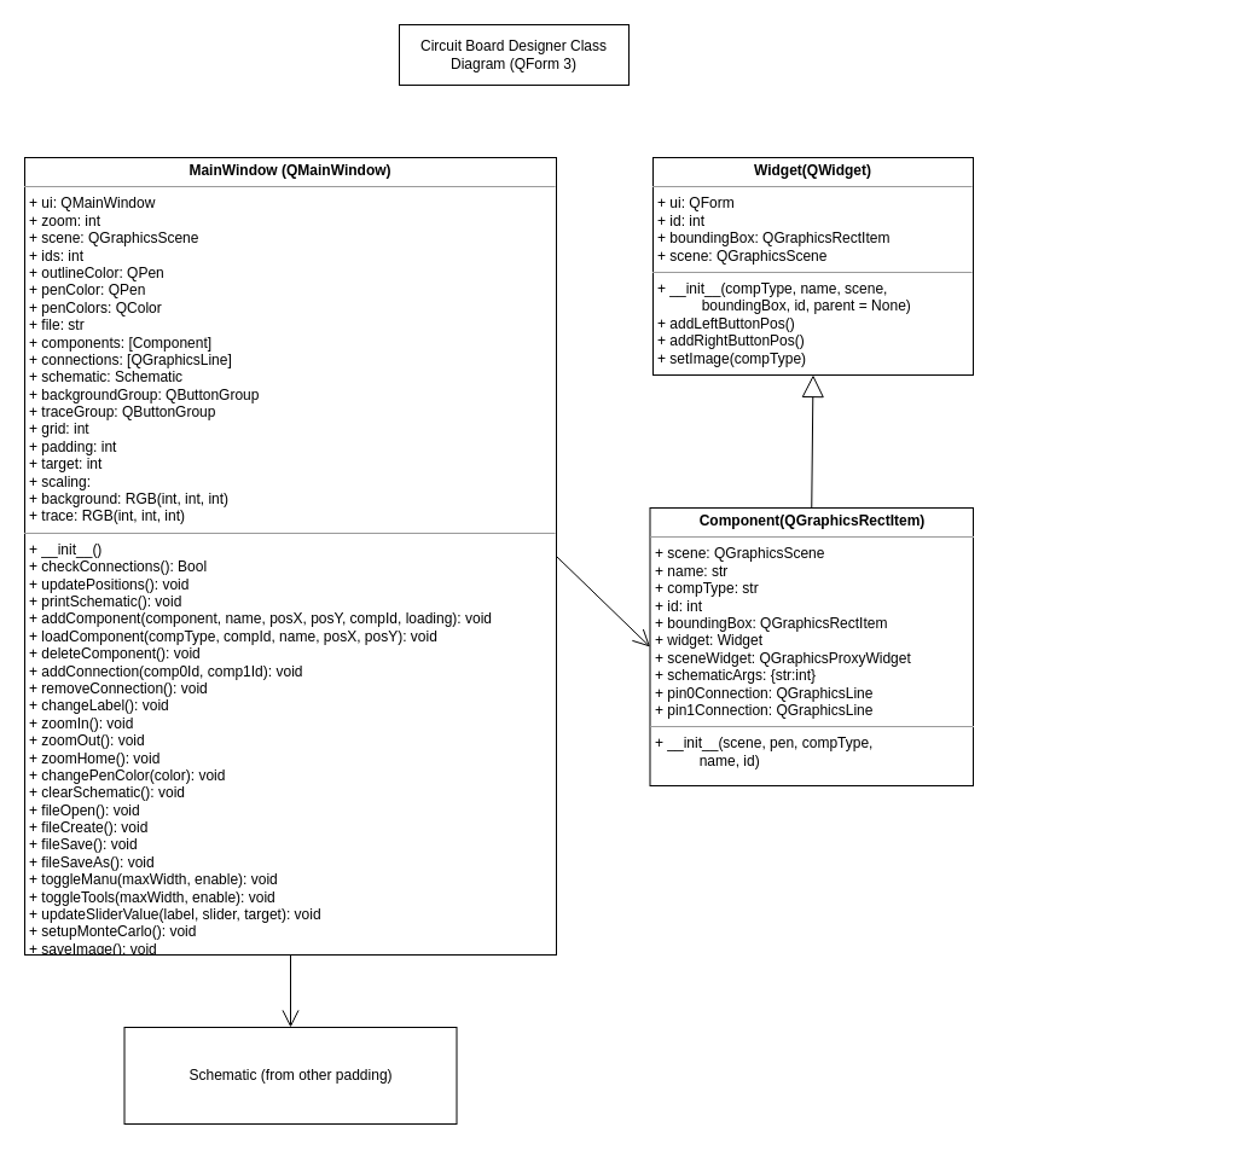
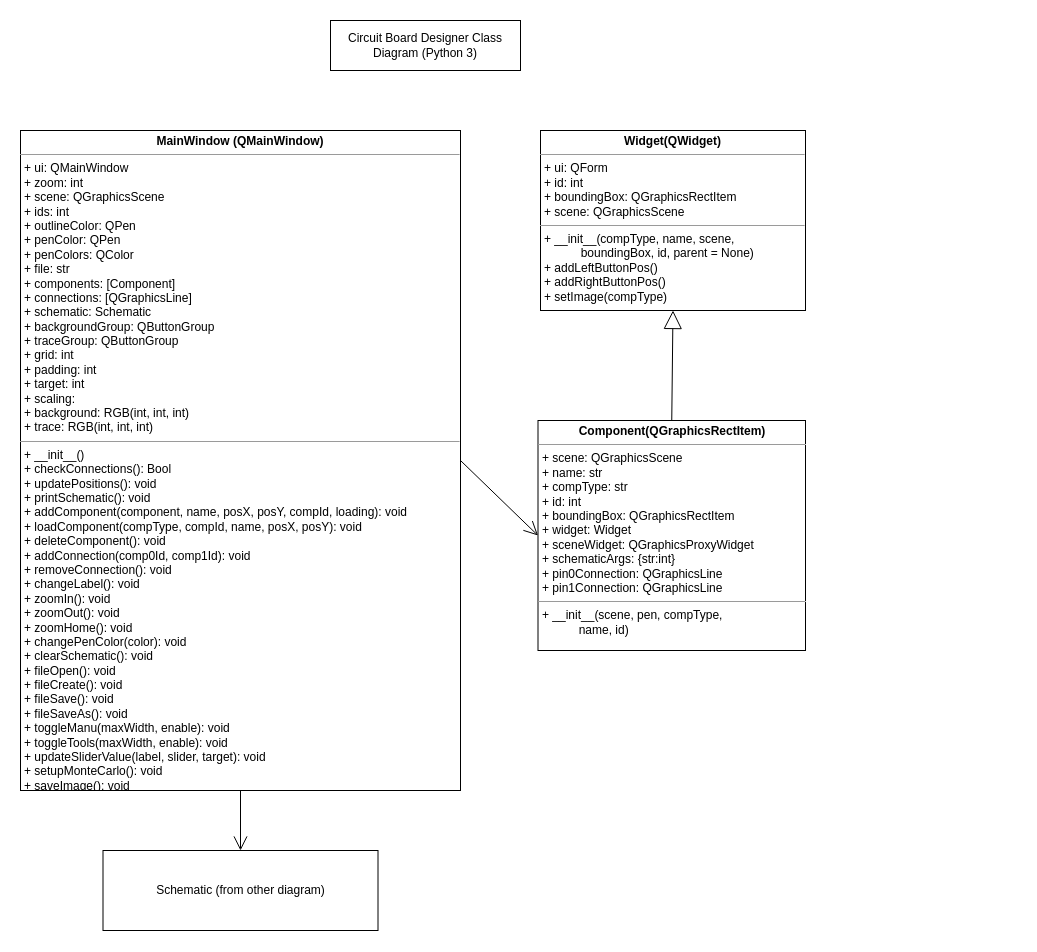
- <mxCell id="7" value="Circuit Board Designer Class Diagram (QForm 3)" style="rounded=0;whiteSpace=wrap;html=1;" parent="1" vertex="1"><mxGeometry x="330" y="20" width="190" height="50" as="geometry" /></mxCell>
+ <mxCell id="7" value="Circuit Board Designer Class Diagram (Python 3)" style="rounded=0;whiteSpace=wrap;html=1;" parent="1" vertex="1"><mxGeometry x="330" y="20" width="190" height="50" as="geometry" /></mxCell>
- <mxCell id="9" value="Schematic (from other padding)" style="html=1;" parent="1" vertex="1"><mxGeometry x="102.5" y="850" width="275" height="80" as="geometry" /></mxCell>
+ <mxCell id="9" value="Schematic (from other diagram)" style="html=1;" parent="1" vertex="1"><mxGeometry x="102.5" y="850" width="275" height="80" as="geometry" /></mxCell>
